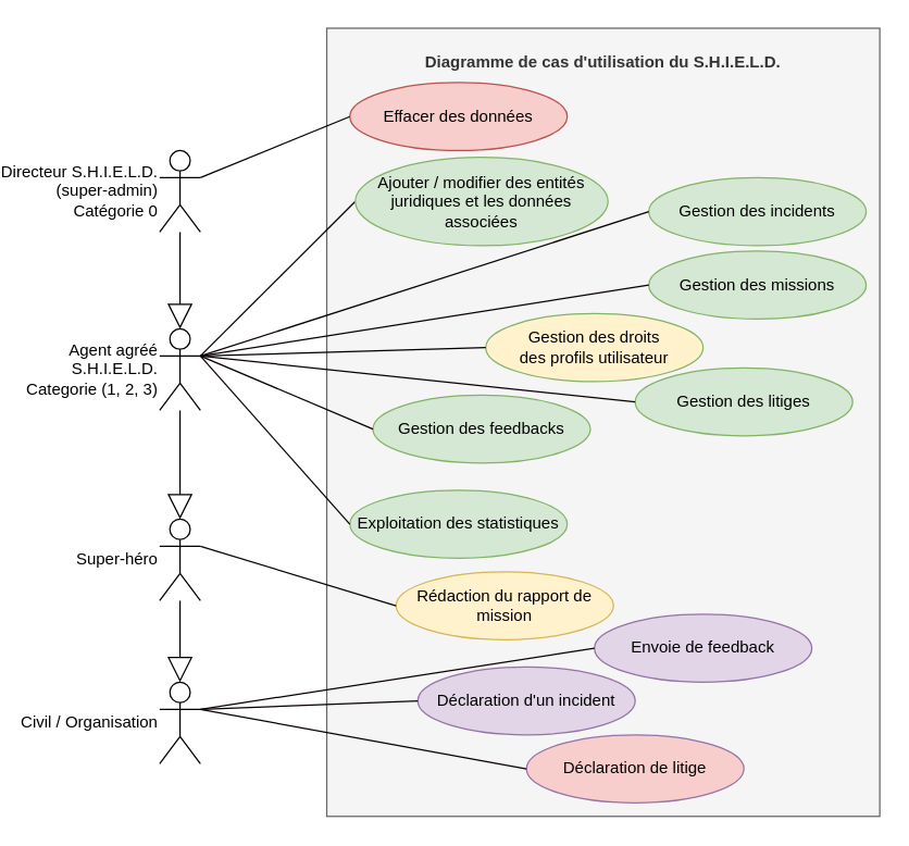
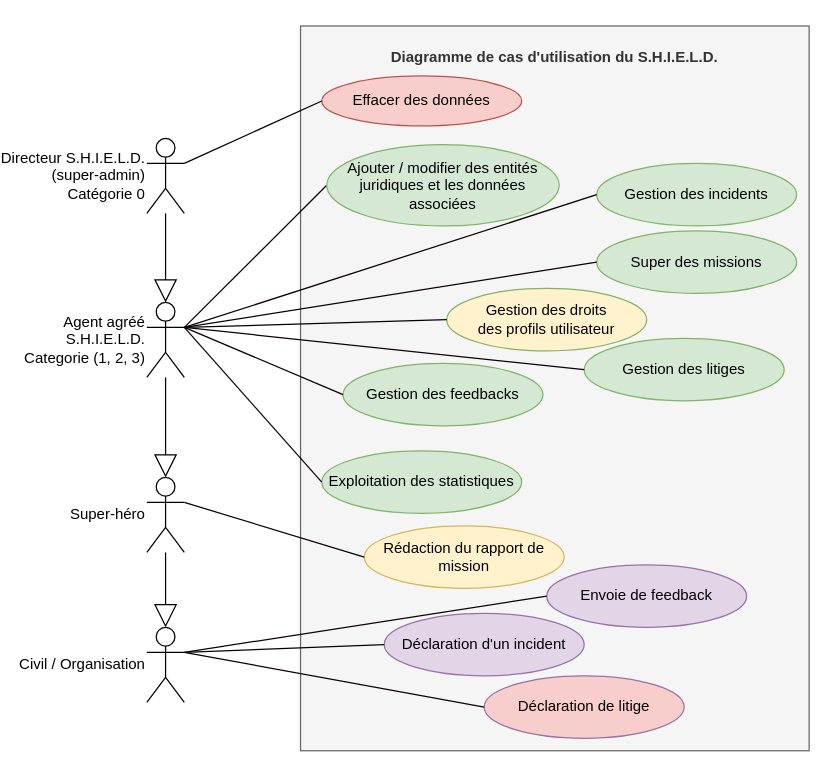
- <mxCell id="8" value="Effacer des données" style="ellipse;whiteSpace=wrap;html=1;fillColor=#f8cecc;strokeColor=#b85450;" parent="1" vertex="1"><mxGeometry x="160" y="60" width="160" height="50" as="geometry" /></mxCell>
+ <mxCell id="8" value="Effacer des données" style="ellipse;whiteSpace=wrap;html=1;fillColor=#f8cecc;strokeColor=#b85450;" parent="1" vertex="1"><mxGeometry x="160" y="60" width="160" height="40" as="geometry" /></mxCell>
- <mxCell id="12" value="Gestion des missions" style="ellipse;whiteSpace=wrap;html=1;fillColor=#d5e8d4;strokeColor=#82b366;" parent="1" vertex="1"><mxGeometry x="380" y="184" width="160" height="50" as="geometry" /></mxCell>
+ <mxCell id="12" value="Super des missions" style="ellipse;whiteSpace=wrap;html=1;fillColor=#d5e8d4;strokeColor=#82b366;" parent="1" vertex="1"><mxGeometry x="380" y="184" width="160" height="50" as="geometry" /></mxCell>
